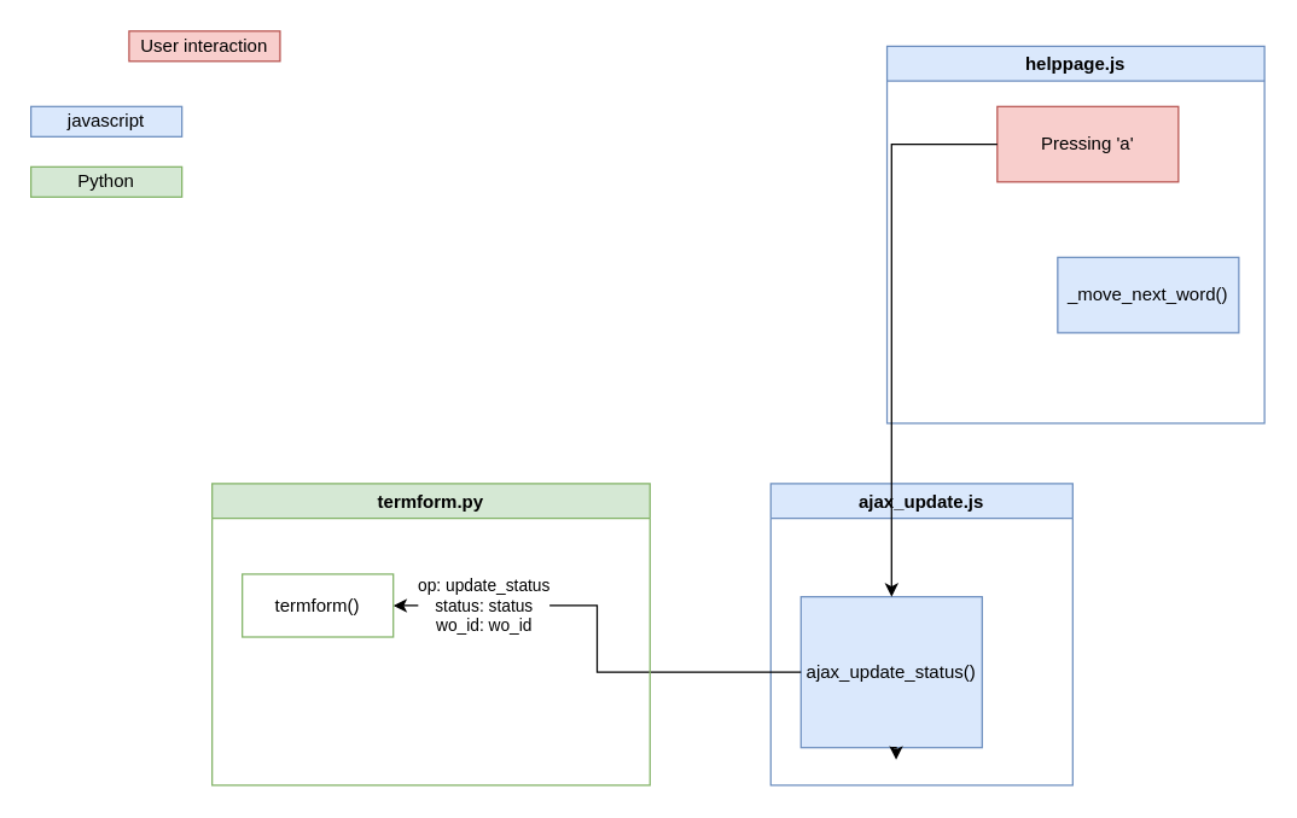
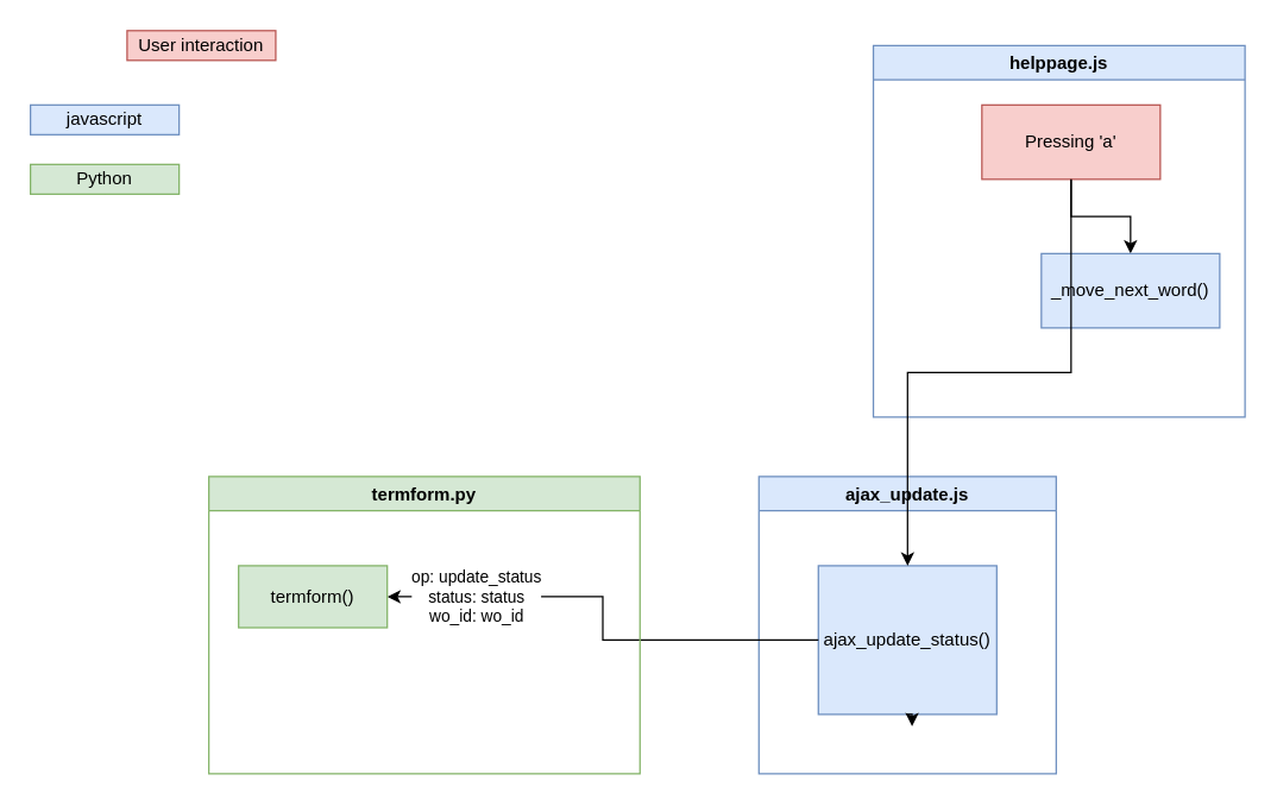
+ <mxCell id="10" style="edgeStyle=orthogonalEdgeStyle;rounded=0;orthogonalLoop=1;jettySize=auto;html=1;entryX=0.5;entryY=0;entryDx=0;entryDy=0;" parent="9" source="11" target="12" edge="1"><mxGeometry relative="1" as="geometry" /></mxCell>
- <mxCell id="17" value="&lt;div&gt;termform()&lt;/div&gt;" style="rounded=0;whiteSpace=wrap;html=1;fillColor=#ffffff;strokeColor=#82b366;" parent="16" vertex="1"><mxGeometry x="20" y="60" width="100" height="41.67" as="geometry" /></mxCell>
+ <mxCell id="17" value="&lt;div&gt;termform()&lt;/div&gt;" style="rounded=0;whiteSpace=wrap;html=1;fillColor=#d5e8d4;strokeColor=#82b366;" parent="16" vertex="1"><mxGeometry x="20" y="60" width="100" height="41.67" as="geometry" /></mxCell>
- <mxCell id="7" value="ajax_update_status()" style="rounded=0;whiteSpace=wrap;html=1;fillColor=#dae8fc;strokeColor=#6c8ebf;" parent="6" vertex="1"><mxGeometry x="20" y="75" width="120" height="100" as="geometry" /></mxCell>
+ <mxCell id="7" value="ajax_update_status()" style="rounded=0;whiteSpace=wrap;html=1;fillColor=#dae8fc;strokeColor=#6c8ebf;" parent="6" vertex="1"><mxGeometry x="40" y="60" width="120" height="100" as="geometry" /></mxCell>
